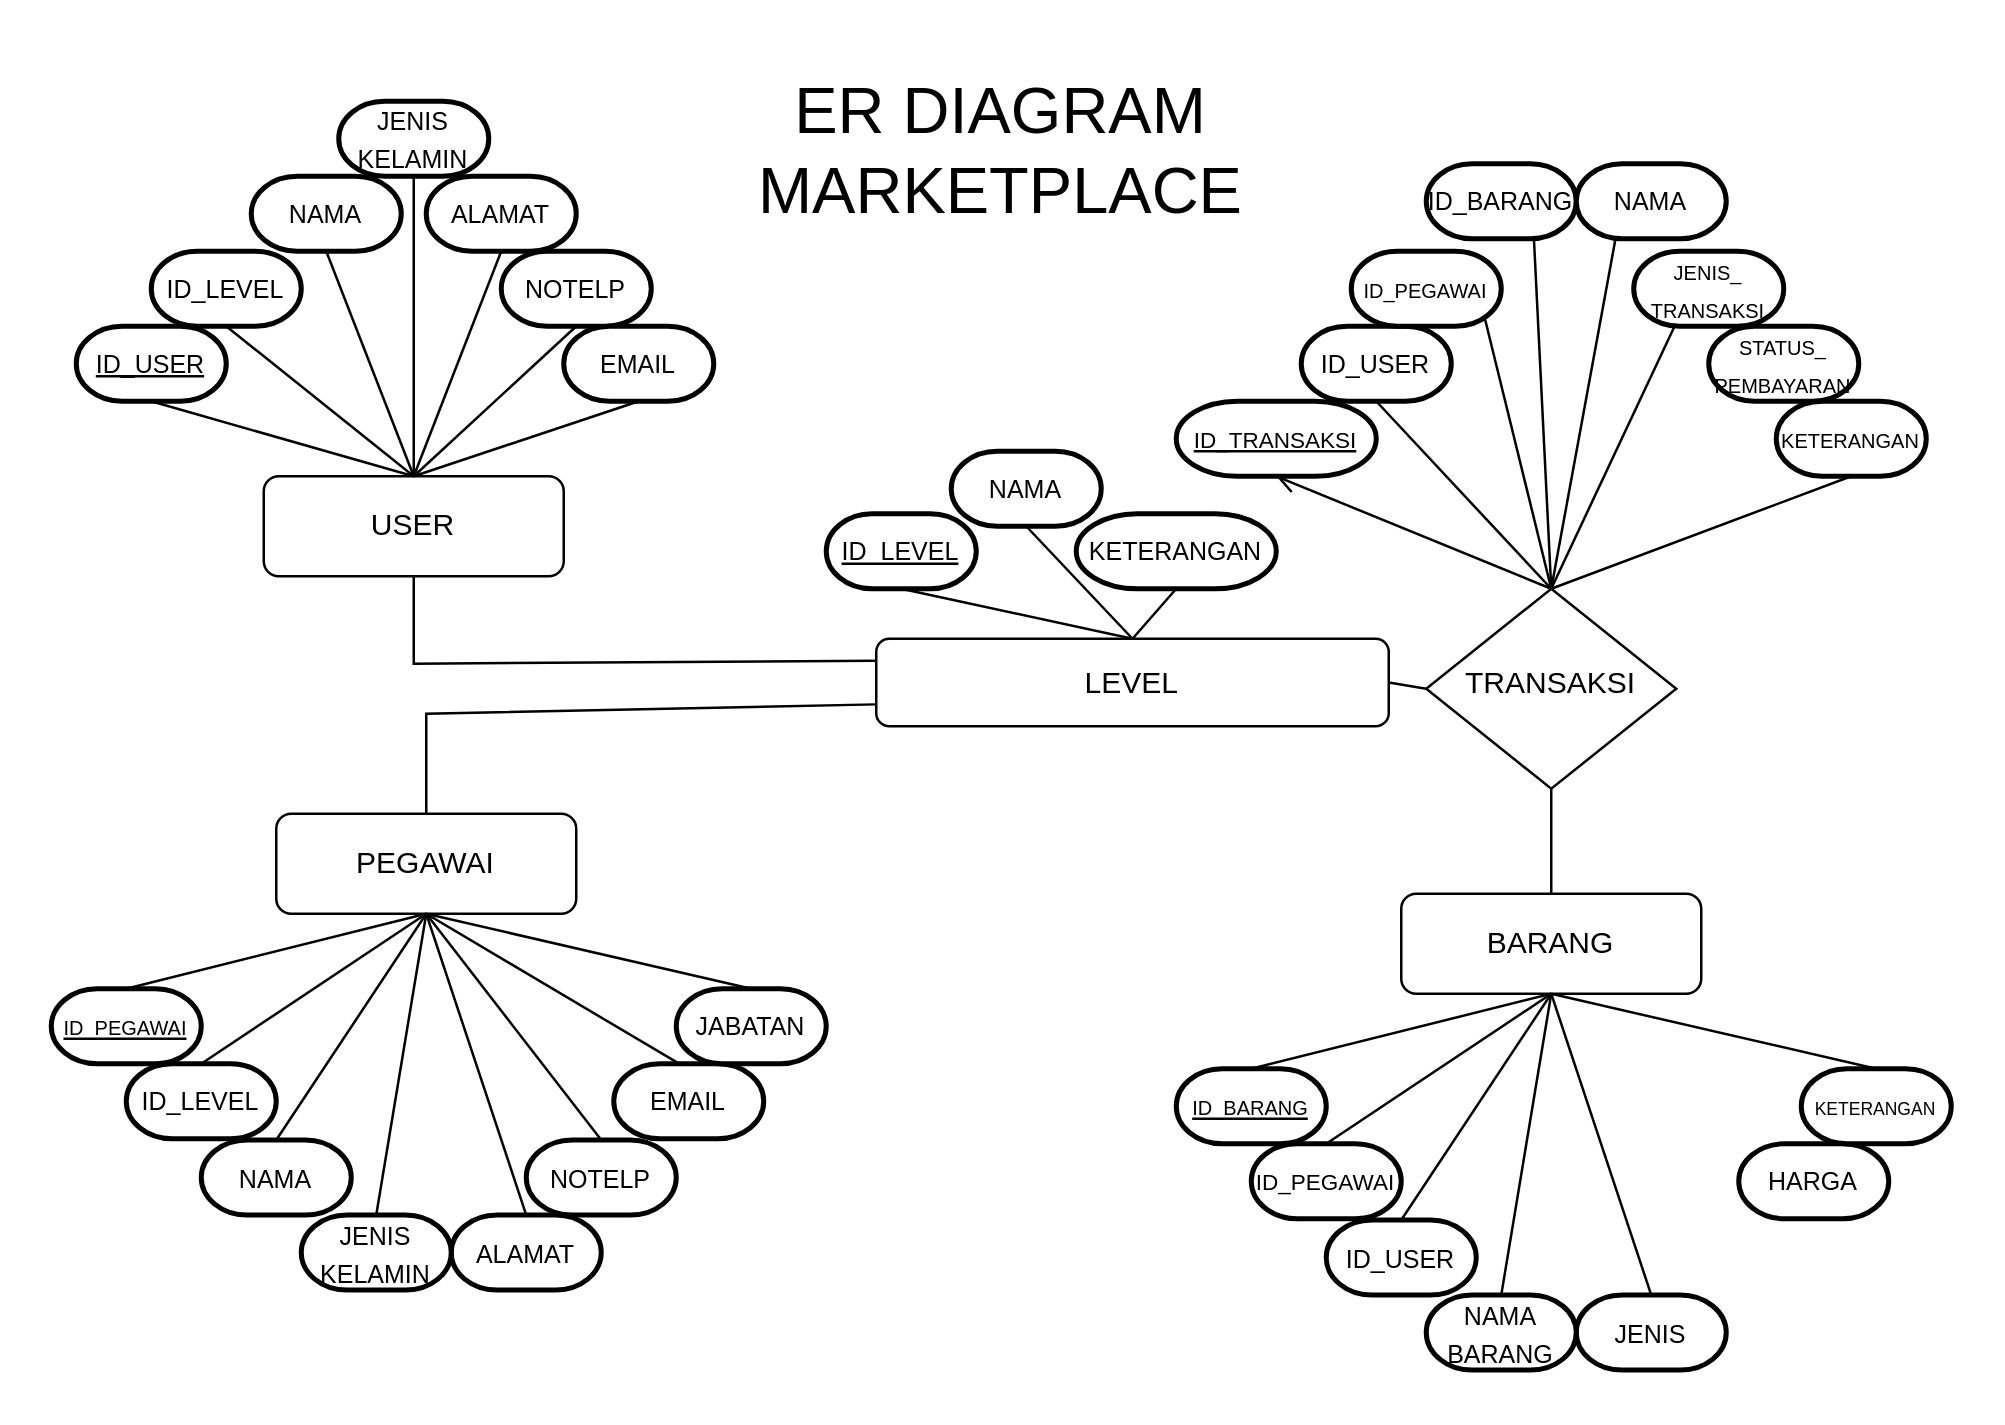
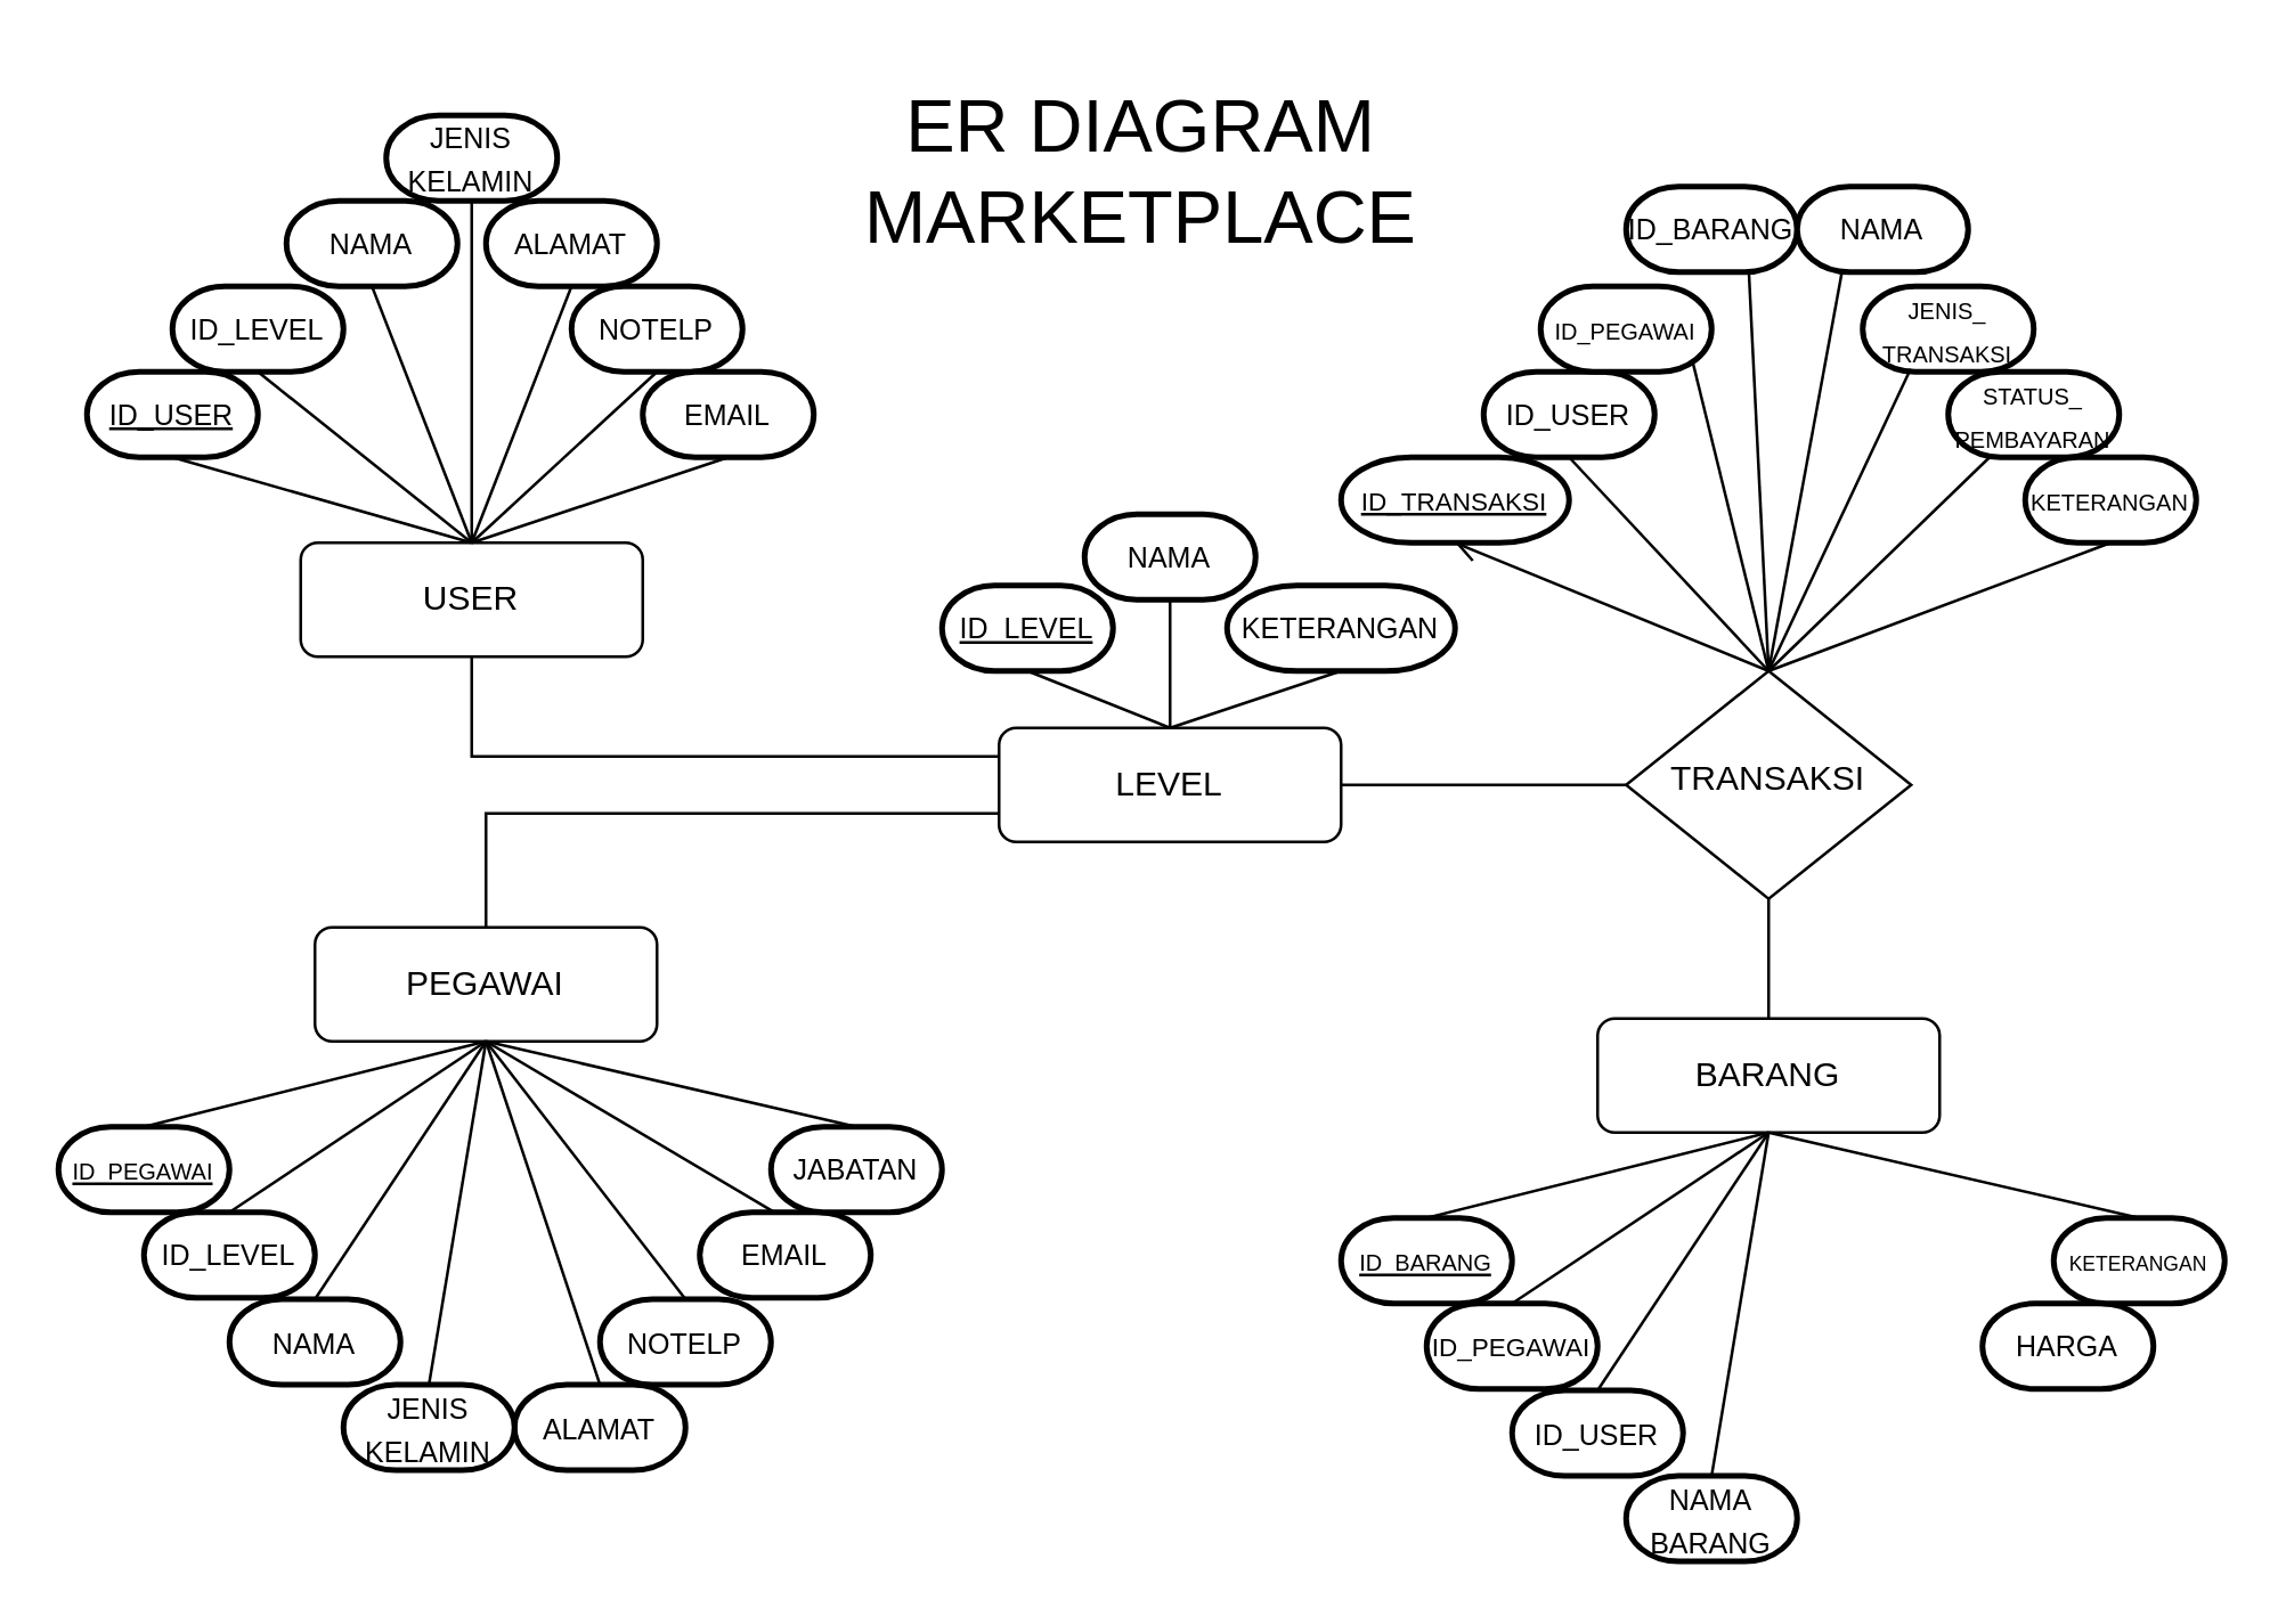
+ <mxCell id="30" value="" style="endArrow=none;html=1;rounded=0;fontSize=10;exitX=0.5;exitY=0;exitDx=0;exitDy=0;" edge="1" parent="1" source="2" target="25"><mxGeometry width="50" height="50" relative="1" as="geometry"><mxPoint x="540" y="235" as="sourcePoint" /><mxPoint x="430" y="185" as="targetPoint" /></mxGeometry></mxCell>
- <mxCell id="4" value="LEVEL" style="rounded=1;whiteSpace=wrap;html=1;fontSize=12;glass=0;strokeWidth=1;shadow=0;" vertex="1" parent="1"><mxGeometry x="350" y="255" width="205" height="35" as="geometry" /></mxCell>
+ <mxCell id="4" value="LEVEL" style="rounded=1;whiteSpace=wrap;html=1;fontSize=12;glass=0;strokeWidth=1;shadow=0;" vertex="1" parent="1"><mxGeometry x="350" y="255" width="120" height="40" as="geometry" /></mxCell>
- <mxCell id="68" value="" style="endArrow=none;html=1;rounded=0;fontSize=10;entryX=0.5;entryY=1;entryDx=0;entryDy=0;exitX=0.5;exitY=0;exitDx=0;exitDy=0;exitPerimeter=0;" edge="1" source="62" target="61" parent="1"><mxGeometry width="50" height="50" relative="1" as="geometry"><mxPoint x="660" y="487.52" as="sourcePoint" /><mxPoint x="610" y="417.52" as="targetPoint" /></mxGeometry></mxCell>
- <mxCell id="62" value="&lt;span style=&quot;font-size: 10px&quot;&gt;JENIS&lt;/span&gt;" style="strokeWidth=2;html=1;shape=mxgraph.flowchart.terminator;whiteSpace=wrap;" vertex="1" parent="1"><mxGeometry x="630" y="517.52" width="60" height="30" as="geometry" /></mxCell>
